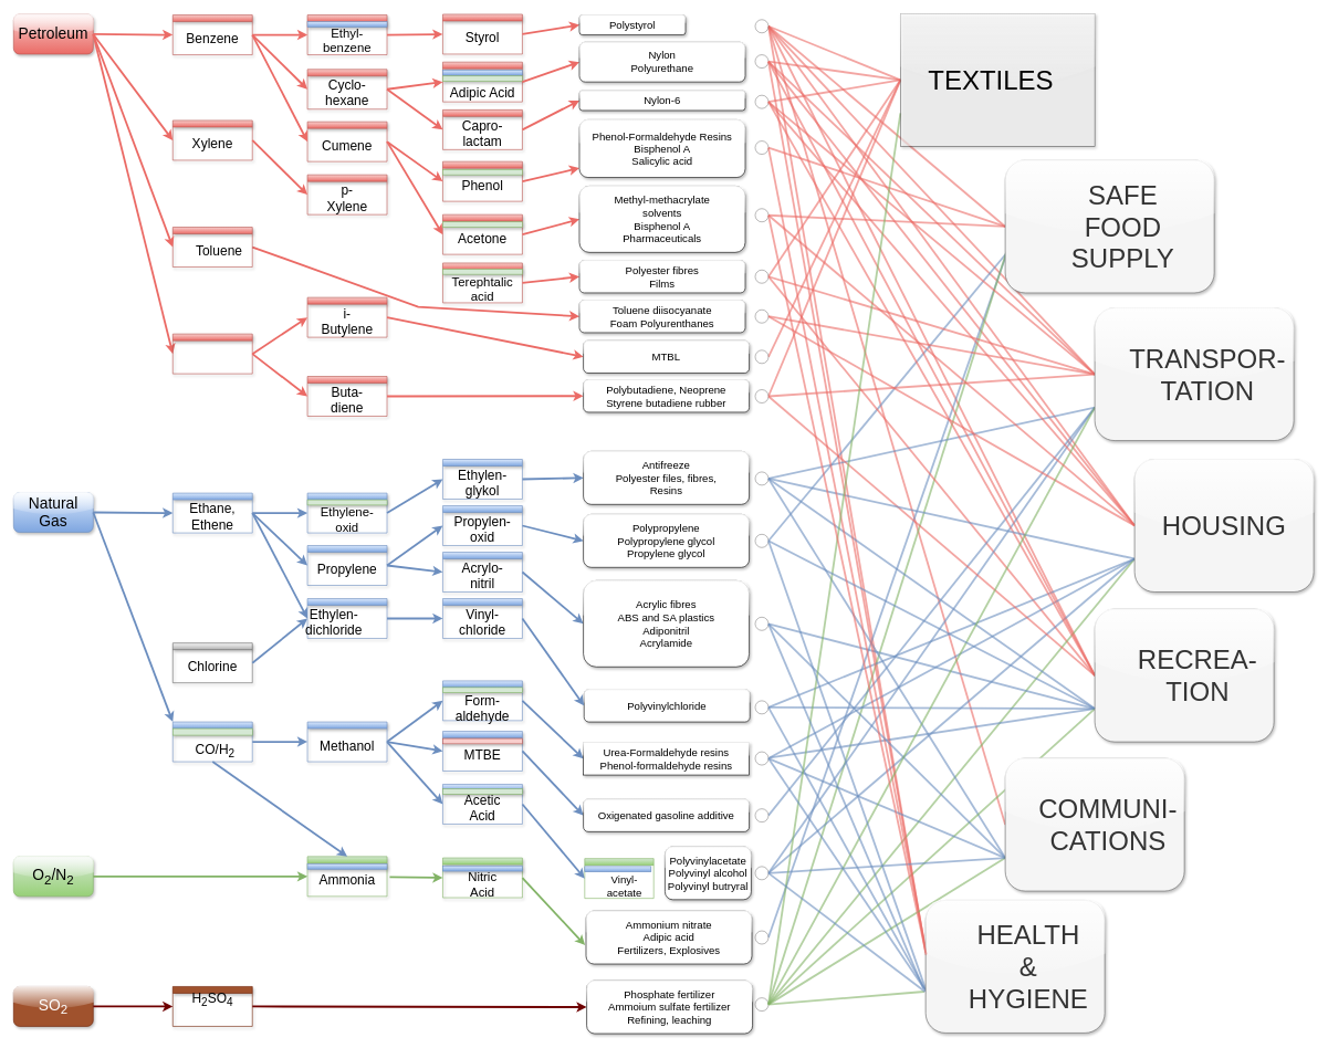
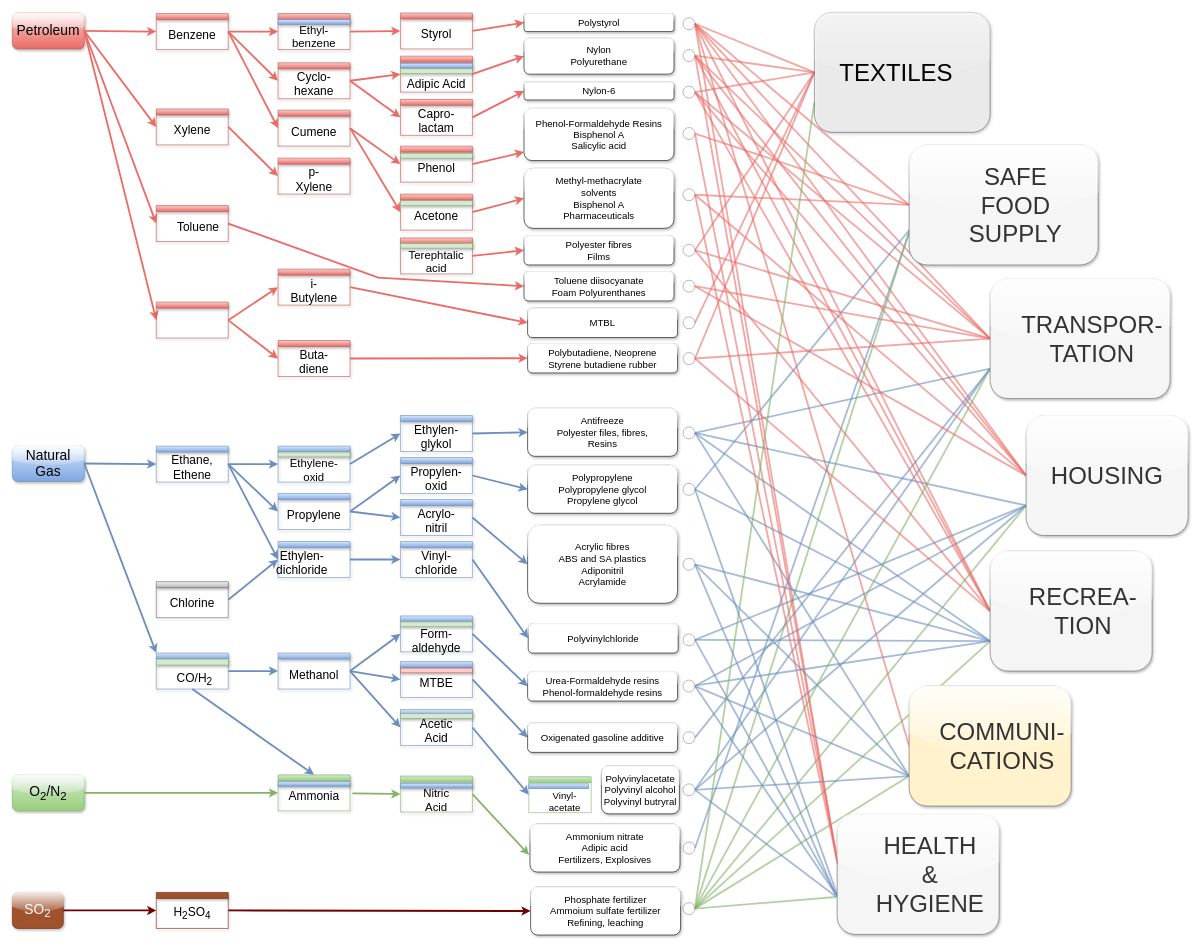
- <mxCell id="225" value="Polystyrol" style="rounded=1;whiteSpace=wrap;html=1;fontSize=16;align=center;fontFamily=Helvetica;shadow=1;glass=1;" parent="1" vertex="1"><mxGeometry x="873" y="22" width="160" height="30" as="geometry" /></mxCell>
+ <mxCell id="225" value="Polystyrol" style="rounded=1;whiteSpace=wrap;html=1;fontSize=16;align=center;fontFamily=Helvetica;shadow=1;glass=1;" parent="1" vertex="1"><mxGeometry x="873" y="22" width="250" height="30" as="geometry" /></mxCell>
- <mxCell id="214" value="&lt;blockquote style=&quot;margin: 0 0 0 40px; border: none; padding: 0px;&quot;&gt;&lt;font style=&quot;font-size: 40px;&quot;&gt;TEXTILES&lt;/font&gt;&lt;/blockquote&gt;" style="whiteSpace=wrap;html=1;fontSize=16;align=left;opacity=60;fontFamily=Helvetica;glass=1;shadow=1;fillColor=#f5f5f5;rounded=0;" parent="1" vertex="1"><mxGeometry x="1357" y="20" width="293" height="200" as="geometry" /></mxCell>
+ <mxCell id="214" value="&lt;blockquote style=&quot;margin: 0 0 0 40px; border: none; padding: 0px;&quot;&gt;&lt;font style=&quot;font-size: 40px;&quot;&gt;TEXTILES&lt;/font&gt;&lt;/blockquote&gt;" style="rounded=1;whiteSpace=wrap;html=1;fontSize=16;align=left;opacity=60;fontFamily=Helvetica;glass=1;shadow=1;fillColor=#f5f5f5;" parent="1" vertex="1"><mxGeometry x="1357" y="20" width="293" height="200" as="geometry" /></mxCell>
- <mxCell id="236" value="Urea-Formaldehyde resins&lt;br style=&quot;font-size: 16px;&quot;&gt;Phenol-formaldehyde resins" style="whiteSpace=wrap;html=1;fontSize=16;align=center;fontFamily=Helvetica;shadow=1;glass=1;rounded=0;" parent="1" vertex="1"><mxGeometry x="879" y="1119" width="250" height="49" as="geometry" /></mxCell>
+ <mxCell id="236" value="Urea-Formaldehyde resins&lt;br style=&quot;font-size: 16px;&quot;&gt;Phenol-formaldehyde resins" style="rounded=1;whiteSpace=wrap;html=1;fontSize=16;align=center;fontFamily=Helvetica;shadow=1;glass=1;" parent="1" vertex="1"><mxGeometry x="879" y="1119" width="250" height="49" as="geometry" /></mxCell>
- <mxCell id="223" value="&lt;blockquote style=&quot;margin: 0 0 0 40px; border: none; padding: 0px;&quot;&gt;&lt;font style=&quot;font-size: 40px;&quot;&gt;COMMUNI-CATIONS&lt;/font&gt;&lt;/blockquote&gt;" style="rounded=1;whiteSpace=wrap;html=1;fontSize=16;align=center;fontFamily=Helvetica;fillColor=#f5f5f5;fontColor=#333333;strokeColor=#666666;glass=1;shadow=1;" parent="1" vertex="1"><mxGeometry x="1515" y="1143" width="270" height="200" as="geometry" /></mxCell>
+ <mxCell id="223" value="&lt;blockquote style=&quot;margin: 0 0 0 40px; border: none; padding: 0px;&quot;&gt;&lt;font style=&quot;font-size: 40px;&quot;&gt;COMMUNI-CATIONS&lt;/font&gt;&lt;/blockquote&gt;" style="rounded=1;whiteSpace=wrap;html=1;fontSize=16;align=center;fontFamily=Helvetica;fillColor=#fff2cc;fontColor=#333333;strokeColor=#666666;glass=1;shadow=1;" parent="1" vertex="1"><mxGeometry x="1515" y="1143" width="270" height="200" as="geometry" /></mxCell>
- <mxCell id="35" value="H&lt;sub&gt;2&lt;/sub&gt;SO&lt;sub&gt;4&lt;/sub&gt;" style="text;html=1;strokeColor=none;fillColor=none;align=center;verticalAlign=middle;whiteSpace=wrap;rounded=0;fontSize=20;fontFamily=Helvetica;shadow=1;glass=0;" parent="34" vertex="1"><mxGeometry x="30" y="5" width="60" height="30" as="geometry" /></mxCell>
+ <mxCell id="35" value="H&lt;sub&gt;2&lt;/sub&gt;SO&lt;sub&gt;4&lt;/sub&gt;" style="text;html=1;strokeColor=none;fillColor=none;align=center;verticalAlign=middle;whiteSpace=wrap;rounded=0;fontSize=20;fontFamily=Helvetica;shadow=1;glass=0;" parent="34" vertex="1"><mxGeometry x="30" y="20" width="60" height="30" as="geometry" /></mxCell>
- <mxCell id="15" value="SO&lt;sub&gt;2&lt;/sub&gt;" style="rounded=1;whiteSpace=wrap;html=1;fontSize=23;fillColor=#a0522d;fontColor=#ffffff;strokeColor=#6D1F00;fontFamily=Helvetica;glass=1;shadow=1;" parent="1" vertex="1"><mxGeometry x="20" y="1487" width="120" height="60" as="geometry" /></mxCell>
+ <mxCell id="15" value="SO&lt;sub&gt;2&lt;/sub&gt;" style="rounded=1;whiteSpace=wrap;html=1;fontSize=23;fillColor=#a0522d;fontColor=#ffffff;strokeColor=#6D1F00;fontFamily=Helvetica;glass=1;shadow=1;" parent="1" vertex="1"><mxGeometry x="20" y="1487" width="85" height="60" as="geometry" /></mxCell>
